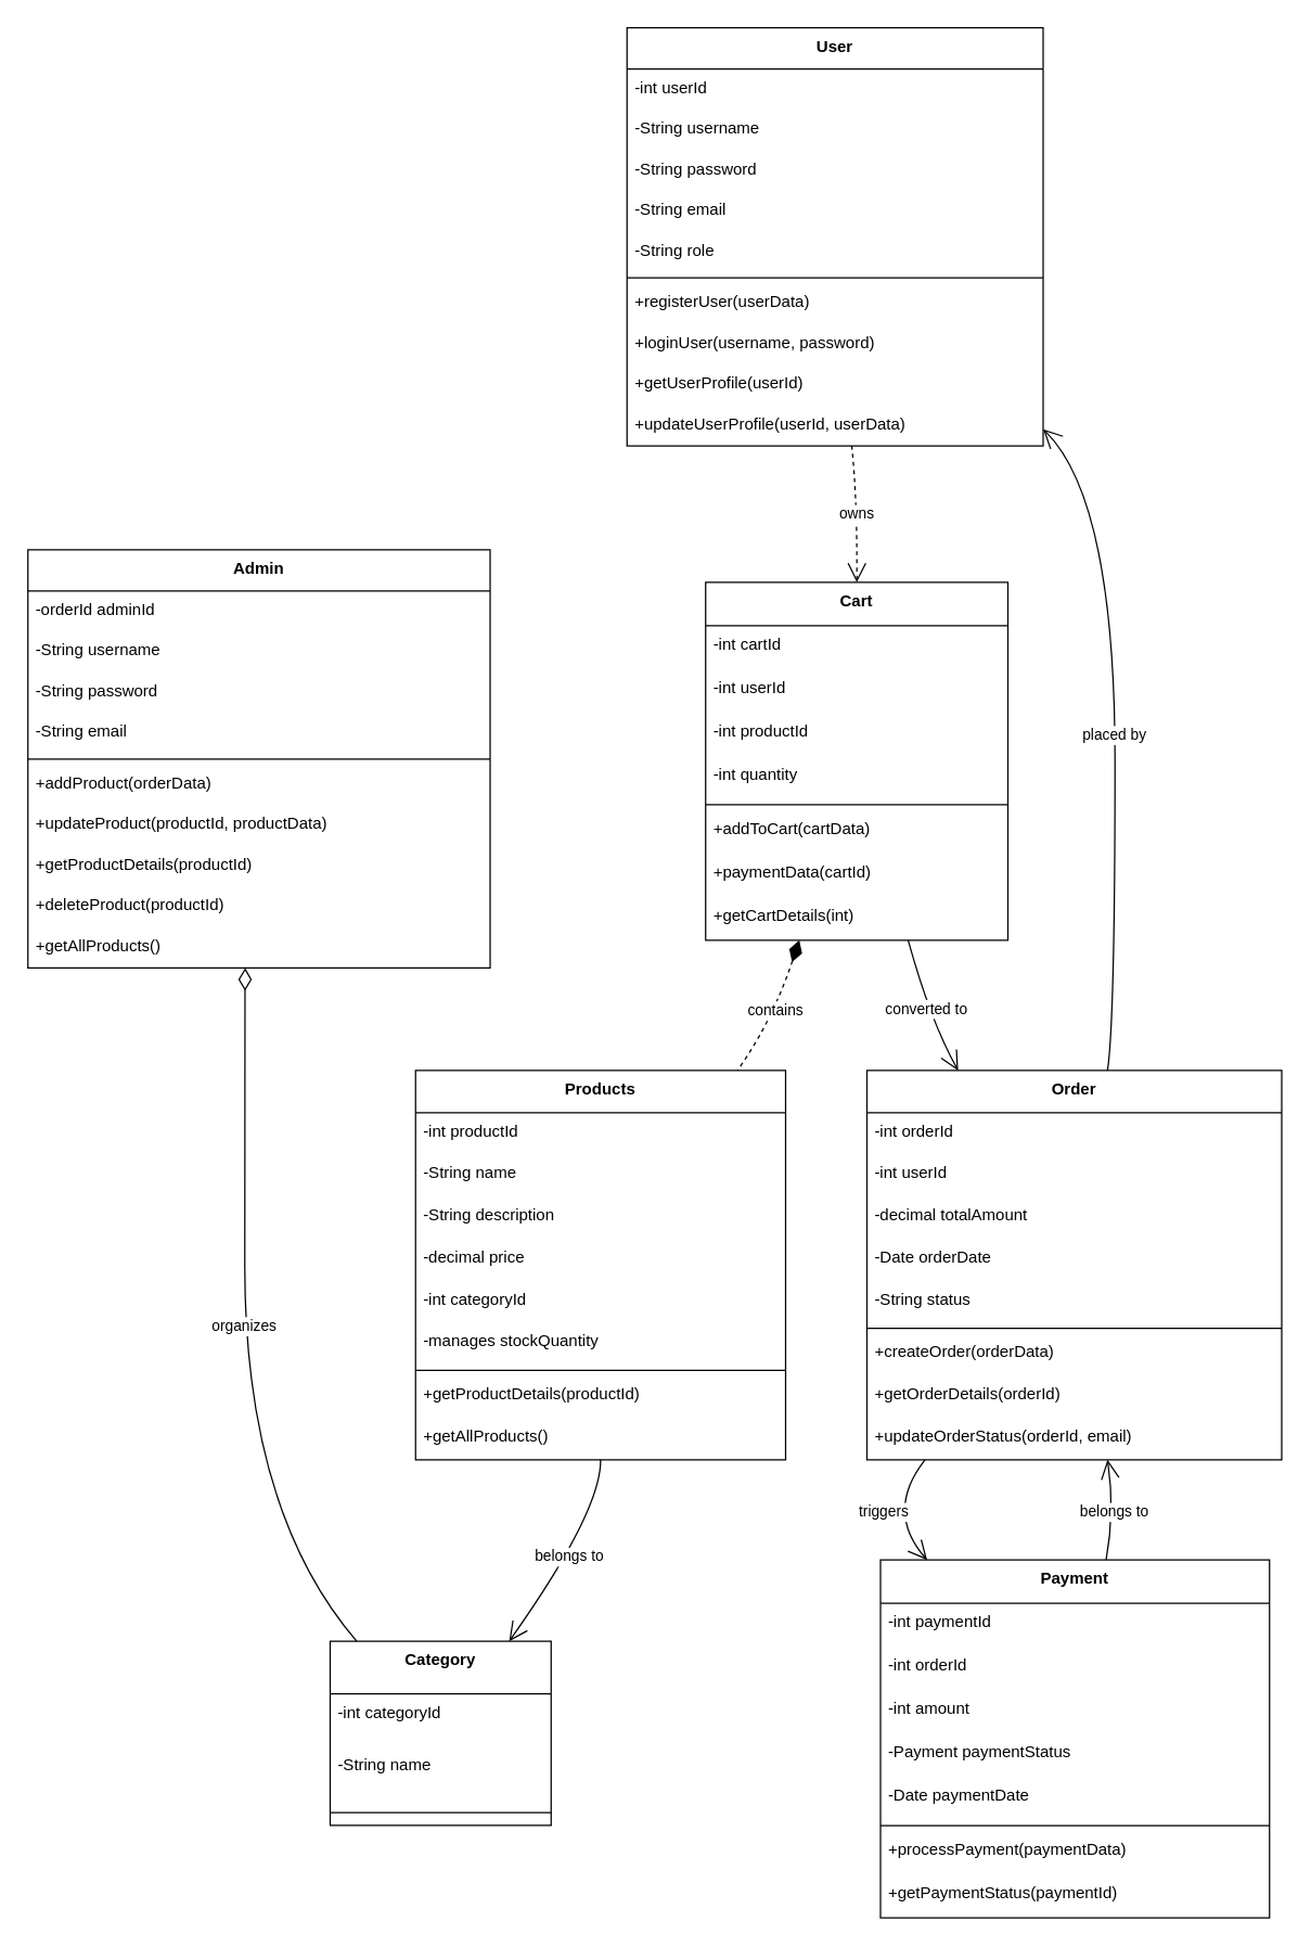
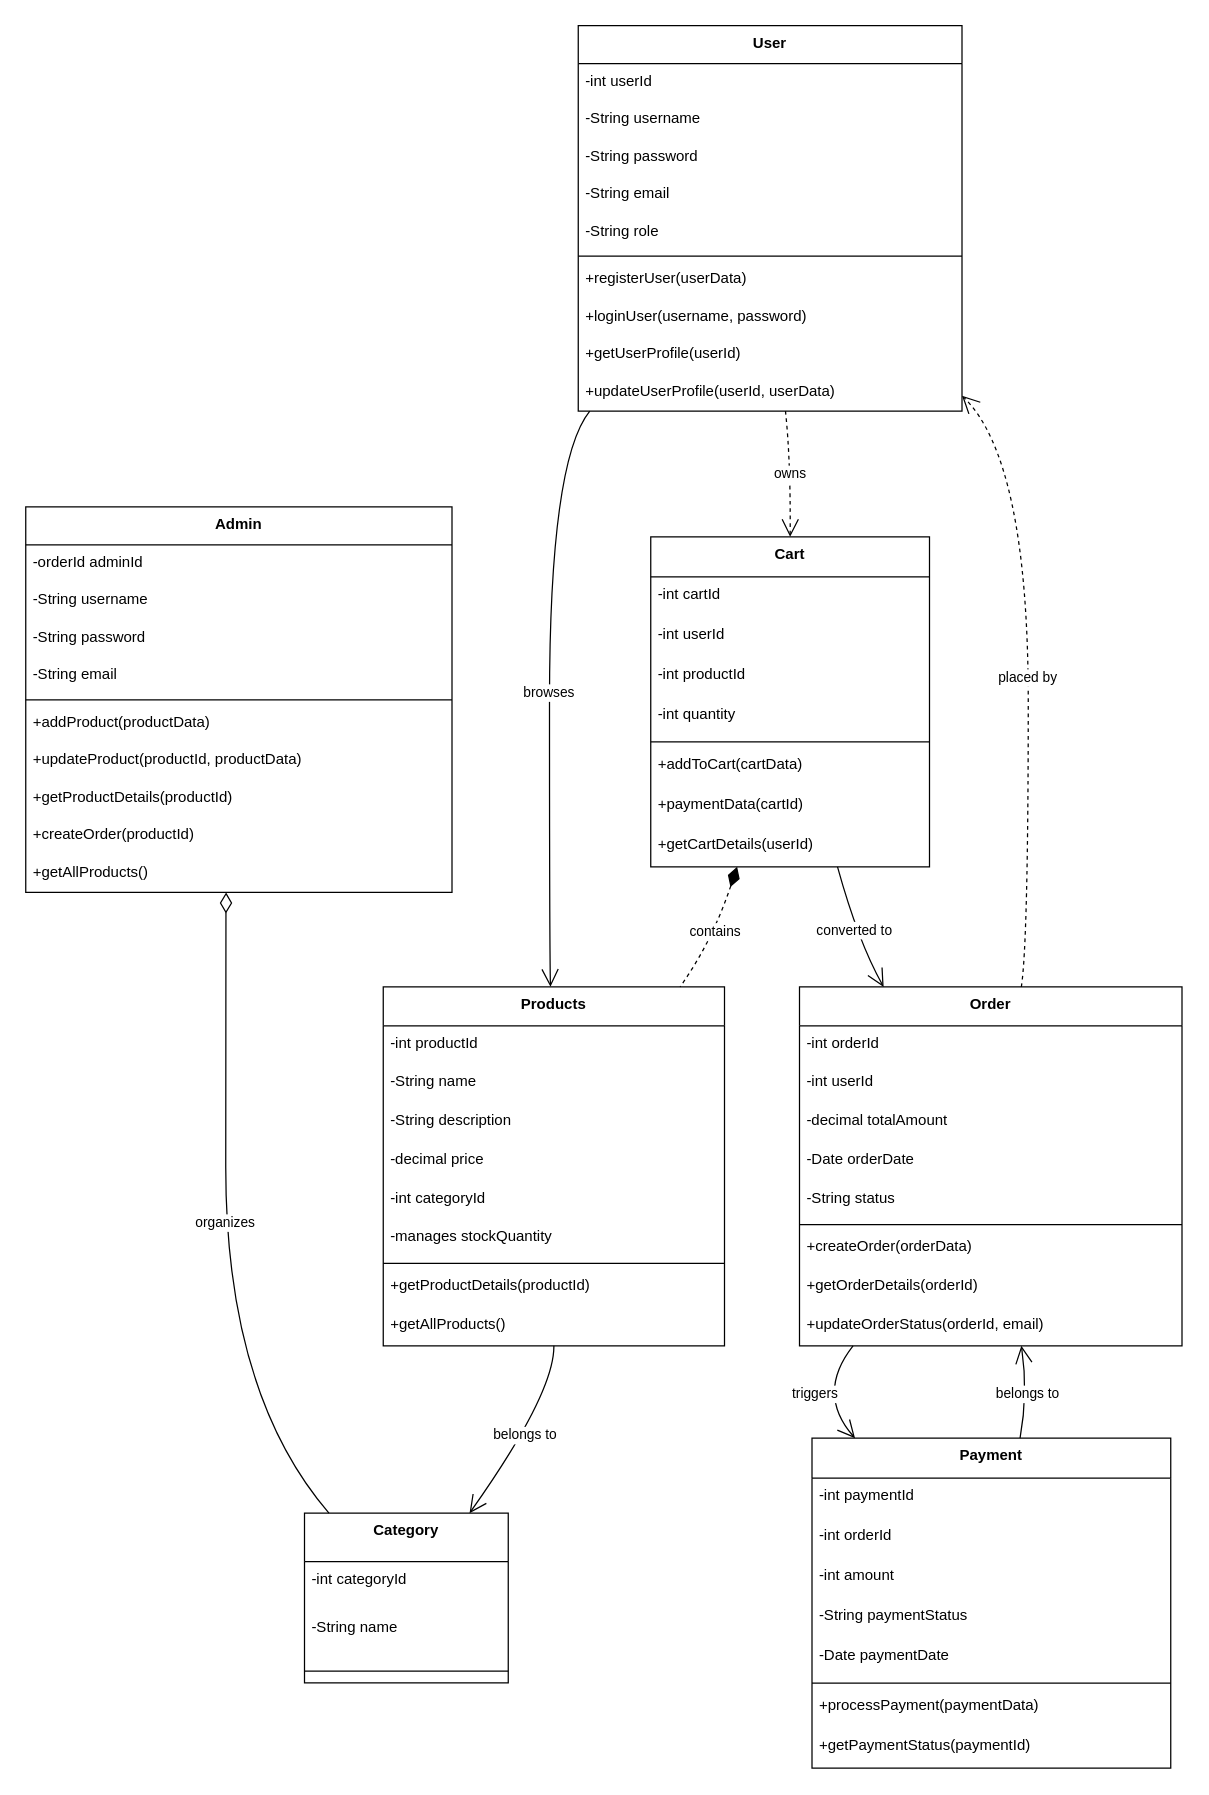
+ <mxCell id="67" value="browses" style="curved=1;startArrow=none;endArrow=open;endSize=12;exitX=0.03;exitY=1;entryX=0.49;entryY=0;rounded=0;" edge="1" parent="1" source="27" target="13"><mxGeometry relative="1" as="geometry"><Array as="points"><mxPoint x="439" y="368" /><mxPoint x="439" y="753" /></Array></mxGeometry></mxCell>
- <mxCell id="8" value="+addProduct(orderData)" style="text;strokeColor=none;fillColor=none;align=left;verticalAlign=top;spacingLeft=4;spacingRight=4;overflow=hidden;rotatable=0;points=[[0,0.5],[1,0.5]];portConstraint=eastwest;" vertex="1" parent="2"><mxGeometry y="158.4" width="341" height="30" as="geometry" /></mxCell>
+ <mxCell id="8" value="+addProduct(productData)" style="text;strokeColor=none;fillColor=none;align=left;verticalAlign=top;spacingLeft=4;spacingRight=4;overflow=hidden;rotatable=0;points=[[0,0.5],[1,0.5]];portConstraint=eastwest;" vertex="1" parent="2"><mxGeometry y="158.4" width="341" height="30" as="geometry" /></mxCell>
- <mxCell id="72" value="placed by" style="curved=1;startArrow=none;endArrow=open;endSize=12;exitX=0.58;exitY=0;entryX=1;entryY=0.96;rounded=0;" edge="1" parent="1" source="47" target="27"><mxGeometry relative="1" as="geometry"><Array as="points"><mxPoint x="822" y="753" /><mxPoint x="822" y="368" /></Array></mxGeometry></mxCell>
+ <mxCell id="72" value="placed by" style="curved=1;startArrow=none;endArrow=open;endSize=12;exitX=0.58;exitY=0;entryX=1;entryY=0.96;rounded=0;dashed=1;" edge="1" parent="1" source="47" target="27"><mxGeometry relative="1" as="geometry"><Array as="points"><mxPoint x="822" y="753" /><mxPoint x="822" y="368" /></Array></mxGeometry></mxCell>
- <mxCell id="11" value="+deleteProduct(productId)" style="text;strokeColor=none;fillColor=none;align=left;verticalAlign=top;spacingLeft=4;spacingRight=4;overflow=hidden;rotatable=0;points=[[0,0.5],[1,0.5]];portConstraint=eastwest;" vertex="1" parent="2"><mxGeometry y="248.4" width="341" height="30" as="geometry" /></mxCell>
+ <mxCell id="11" value="+createOrder(productId)" style="text;strokeColor=none;fillColor=none;align=left;verticalAlign=top;spacingLeft=4;spacingRight=4;overflow=hidden;rotatable=0;points=[[0,0.5],[1,0.5]];portConstraint=eastwest;" vertex="1" parent="2"><mxGeometry y="248.4" width="341" height="30" as="geometry" /></mxCell>
- <mxCell id="46" value="+getCartDetails(int)" style="text;strokeColor=none;fillColor=none;align=left;verticalAlign=top;spacingLeft=4;spacingRight=4;overflow=hidden;rotatable=0;points=[[0,0.5],[1,0.5]];portConstraint=eastwest;" vertex="1" parent="38"><mxGeometry y="232" width="223" height="32" as="geometry" /></mxCell>
+ <mxCell id="46" value="+getCartDetails(userId)" style="text;strokeColor=none;fillColor=none;align=left;verticalAlign=top;spacingLeft=4;spacingRight=4;overflow=hidden;rotatable=0;points=[[0,0.5],[1,0.5]];portConstraint=eastwest;" vertex="1" parent="38"><mxGeometry y="232" width="223" height="32" as="geometry" /></mxCell>
- <mxCell id="61" value="-Payment paymentStatus" style="text;strokeColor=none;fillColor=none;align=left;verticalAlign=top;spacingLeft=4;spacingRight=4;overflow=hidden;rotatable=0;points=[[0,0.5],[1,0.5]];portConstraint=eastwest;" vertex="1" parent="57"><mxGeometry y="128" width="287" height="32" as="geometry" /></mxCell>
+ <mxCell id="61" value="-String paymentStatus" style="text;strokeColor=none;fillColor=none;align=left;verticalAlign=top;spacingLeft=4;spacingRight=4;overflow=hidden;rotatable=0;points=[[0,0.5],[1,0.5]];portConstraint=eastwest;" vertex="1" parent="57"><mxGeometry y="128" width="287" height="32" as="geometry" /></mxCell>
